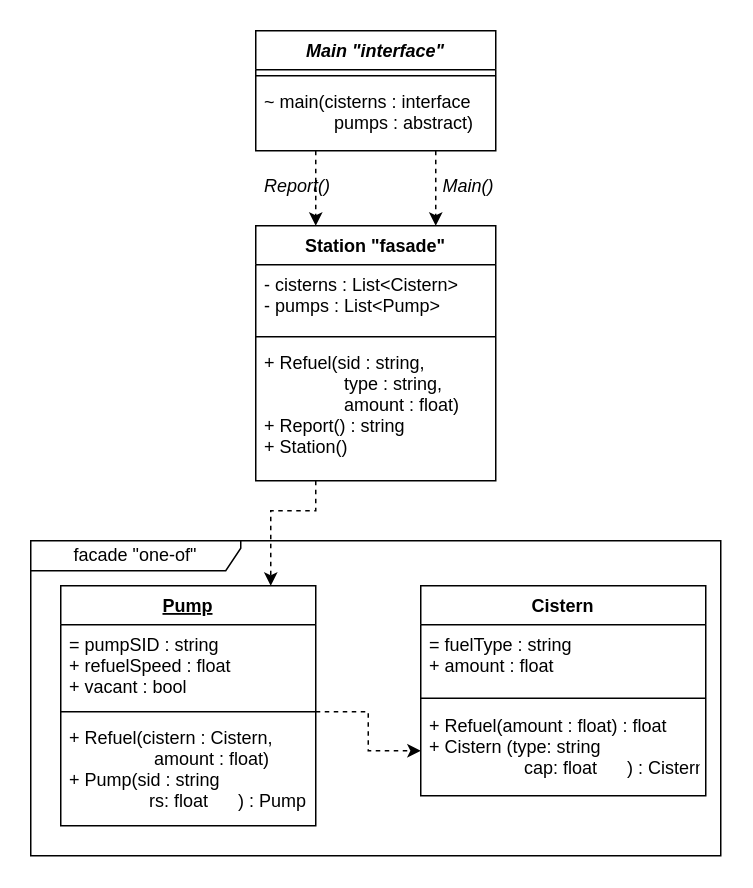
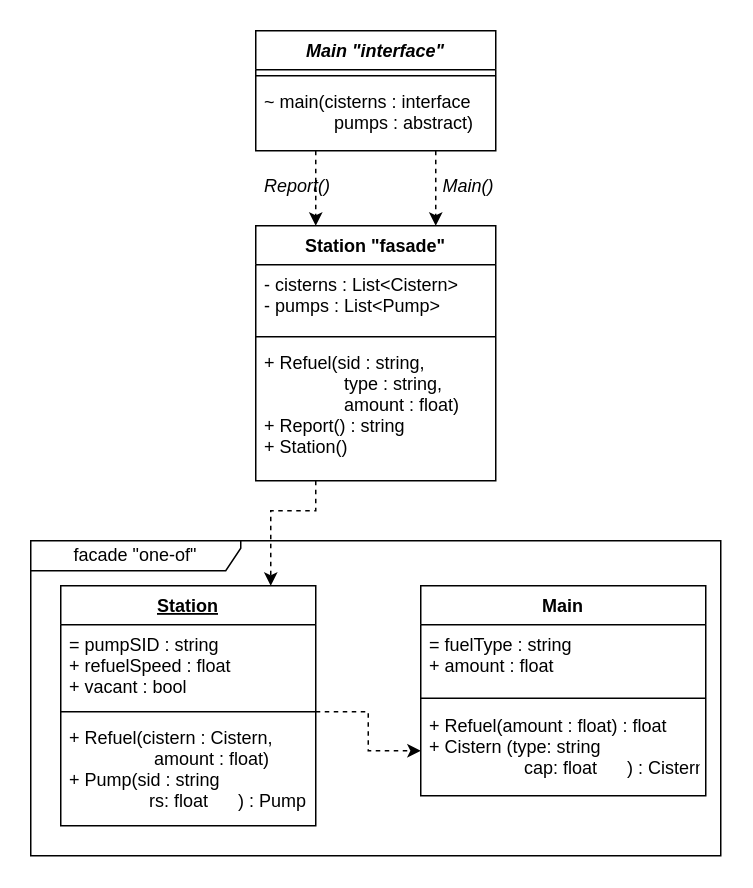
- <mxCell id="8" value="Pump" style="swimlane;fontStyle=5;align=center;verticalAlign=top;childLayout=stackLayout;horizontal=1;startSize=26;horizontalStack=0;resizeParent=1;resizeParentMax=0;resizeLast=0;collapsible=1;marginBottom=0;" vertex="1" parent="1"><mxGeometry x="40" y="390" width="170" height="160" as="geometry" /></mxCell>
+ <mxCell id="8" value="Station" style="swimlane;fontStyle=5;align=center;verticalAlign=top;childLayout=stackLayout;horizontal=1;startSize=26;horizontalStack=0;resizeParent=1;resizeParentMax=0;resizeLast=0;collapsible=1;marginBottom=0;" vertex="1" parent="1"><mxGeometry x="40" y="390" width="170" height="160" as="geometry" /></mxCell>
- <mxCell id="12" value="Cistern" style="swimlane;fontStyle=1;align=center;verticalAlign=top;childLayout=stackLayout;horizontal=1;startSize=26;horizontalStack=0;resizeParent=1;resizeParentMax=0;resizeLast=0;collapsible=1;marginBottom=0;" vertex="1" parent="1"><mxGeometry x="280" y="390" width="190" height="140" as="geometry" /></mxCell>
+ <mxCell id="12" value="Main" style="swimlane;fontStyle=1;align=center;verticalAlign=top;childLayout=stackLayout;horizontal=1;startSize=26;horizontalStack=0;resizeParent=1;resizeParentMax=0;resizeLast=0;collapsible=1;marginBottom=0;" vertex="1" parent="1"><mxGeometry x="280" y="390" width="190" height="140" as="geometry" /></mxCell>
